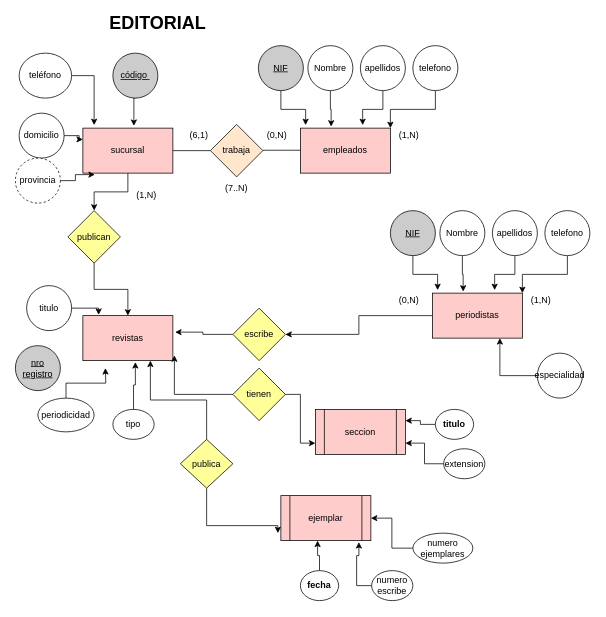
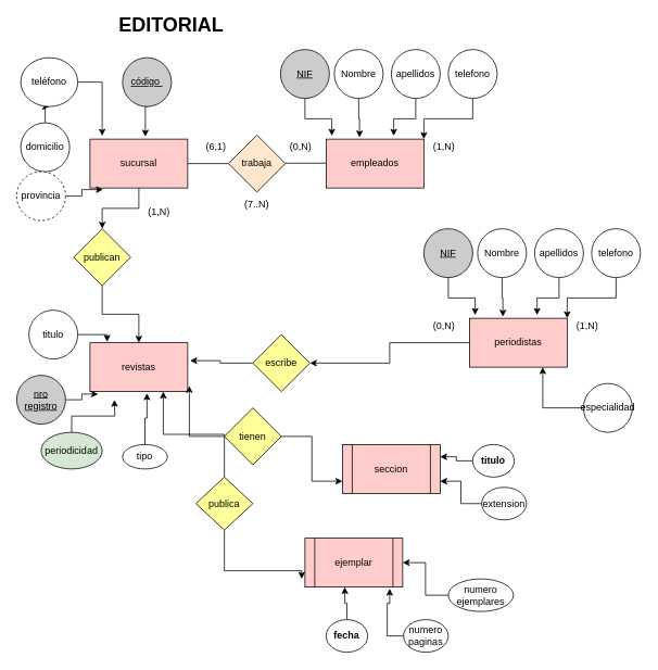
- <mxCell id="4" style="edgeStyle=orthogonalEdgeStyle;rounded=0;orthogonalLoop=1;jettySize=auto;html=1;entryX=0;entryY=0.25;entryDx=0;entryDy=0;" edge="1" parent="1" source="5" target="3"><mxGeometry relative="1" as="geometry" /></mxCell>
+ <mxCell id="4" style="edgeStyle=orthogonalEdgeStyle;rounded=0;orthogonalLoop=1;jettySize=auto;html=1;" edge="1" parent="1" source="5" target="7"><mxGeometry relative="1" as="geometry" /></mxCell>
+ <mxCell id="32" style="edgeStyle=orthogonalEdgeStyle;rounded=0;orthogonalLoop=1;jettySize=auto;html=1;entryX=0.083;entryY=1.05;entryDx=0;entryDy=0;entryPerimeter=0;" edge="1" parent="1" source="33" target="29"><mxGeometry relative="1" as="geometry" /></mxCell>
- <mxCell id="61" value="tienen" style="rhombus;whiteSpace=wrap;html=1;fillColor=#FFFF99;" vertex="1" parent="1"><mxGeometry x="310" y="490" width="70" height="70" as="geometry" /></mxCell>
+ <mxCell id="61" value="tienen" style="rhombus;whiteSpace=wrap;html=1;fillColor=#FFFF99;" vertex="1" parent="1"><mxGeometry x="275" y="500" width="70" height="70" as="geometry" /></mxCell>
- <mxCell id="35" value="periodicidad" style="ellipse;whiteSpace=wrap;html=1;" vertex="1" parent="1"><mxGeometry x="50" y="530" width="75" height="45" as="geometry" /></mxCell>
+ <mxCell id="35" value="periodicidad" style="ellipse;whiteSpace=wrap;html=1;fillColor=#d5e8d4;" vertex="1" parent="1"><mxGeometry x="50" y="530" width="75" height="45" as="geometry" /></mxCell>
- <mxCell id="37" value="tipo" style="ellipse;whiteSpace=wrap;html=1;" vertex="1" parent="1"><mxGeometry x="150" y="545" width="55" height="40" as="geometry" /></mxCell>
+ <mxCell id="37" value="tipo" style="ellipse;whiteSpace=wrap;html=1;" vertex="1" parent="1"><mxGeometry x="150" y="545" width="55" height="30" as="geometry" /></mxCell>
- <mxCell id="71" value="numero escribe" style="ellipse;whiteSpace=wrap;html=1;" vertex="1" parent="1"><mxGeometry x="495" y="760" width="55" height="40" as="geometry" /></mxCell>
+ <mxCell id="71" value="numero paginas" style="ellipse;whiteSpace=wrap;html=1;" vertex="1" parent="1"><mxGeometry x="495" y="760" width="55" height="40" as="geometry" /></mxCell>
